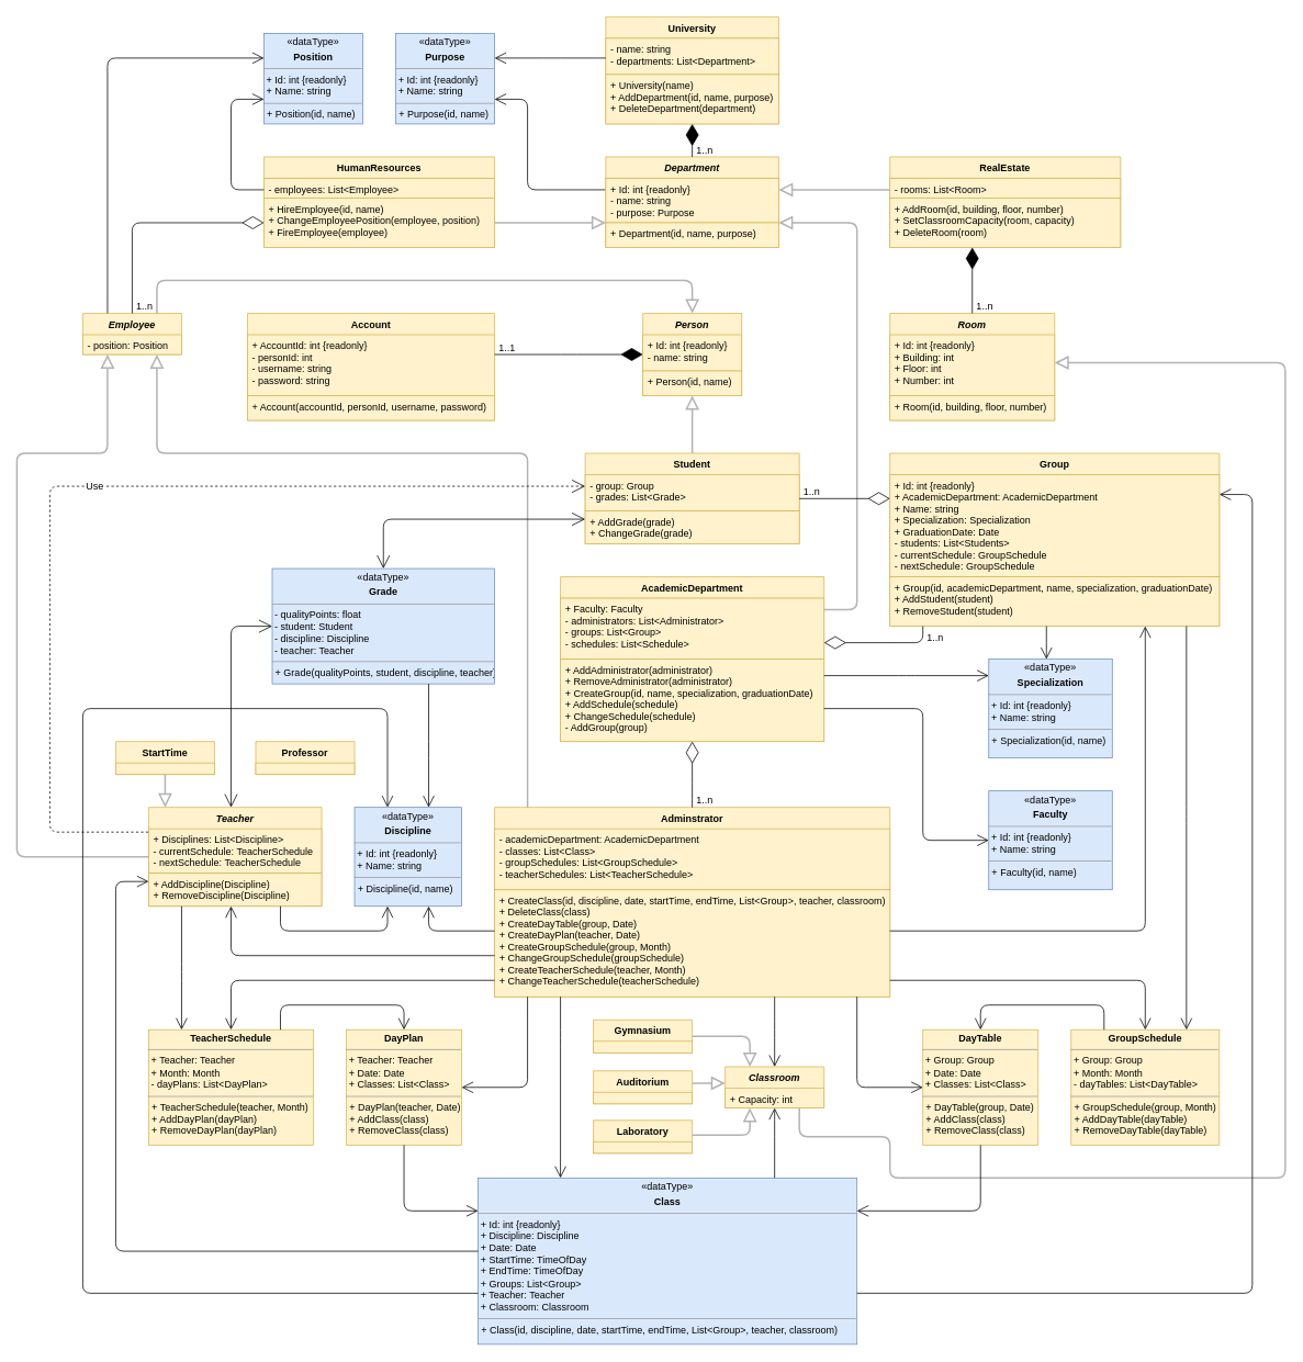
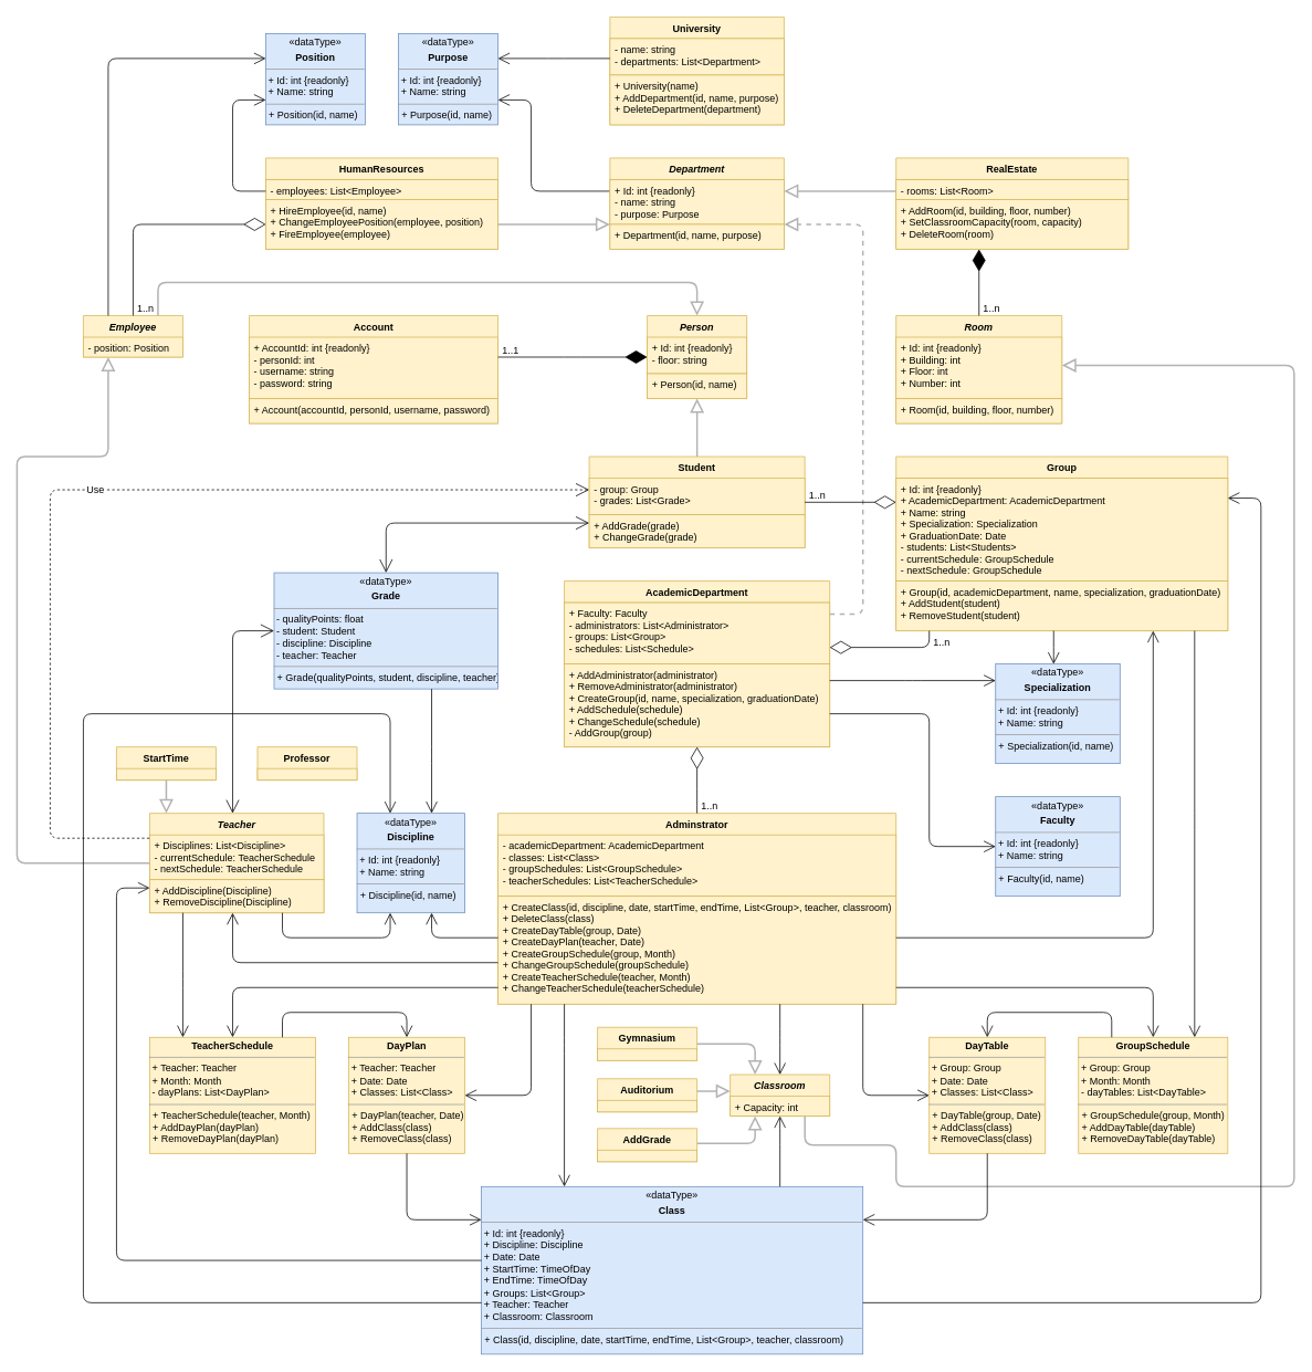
- <mxCell id="48" value="" style="endArrow=diamondThin;endFill=1;html=1;edgeStyle=orthogonalEdgeStyle;align=left;verticalAlign=top;rounded=1;labelBackgroundColor=#E6E6E6;fontColor=default;jumpSize=8;startSize=0;endSize=24;targetPerimeterSpacing=0;strokeWidth=1;fillColor=#e1d5e7;strokeColor=#000000;" parent="1" source="45" target="38" edge="1"><mxGeometry x="-1" relative="1" as="geometry"><mxPoint x="870" y="-80" as="sourcePoint" /><mxPoint x="870" y="-170" as="targetPoint" /><Array as="points"><mxPoint x="840" y="110" /><mxPoint x="840" y="110" /></Array></mxGeometry></mxCell>
- <mxCell id="49" value="&lt;font style=&quot;font-size: 12px&quot;&gt;&amp;nbsp;1..n&amp;nbsp; &lt;br&gt;&lt;/font&gt;" style="edgeLabel;resizable=0;html=1;align=left;verticalAlign=bottom;fontColor=default;labelBackgroundColor=none;fontSize=12;" parent="48" connectable="0" vertex="1"><mxGeometry x="-1" relative="1" as="geometry" /></mxCell>
- <mxCell id="68" value="+ Id: int {readonly}&#10;- name: string" style="text;align=left;verticalAlign=top;spacingLeft=4;spacingRight=4;overflow=hidden;rotatable=0;points=[[0,0.5],[1,0.5]];portConstraint=eastwest;fillColor=#fff2cc;strokeColor=#d6b656;rounded=0;" parent="67" vertex="1"><mxGeometry y="26" width="120" height="44" as="geometry" /></mxCell>
+ <mxCell id="68" value="+ Id: int {readonly}&#10;- floor: string" style="text;align=left;verticalAlign=top;spacingLeft=4;spacingRight=4;overflow=hidden;rotatable=0;points=[[0,0.5],[1,0.5]];portConstraint=eastwest;fillColor=#fff2cc;strokeColor=#d6b656;rounded=0;" parent="67" vertex="1"><mxGeometry y="26" width="120" height="44" as="geometry" /></mxCell>
- <mxCell id="60" value="" style="endArrow=block;endFill=0;endSize=12;html=1;edgeStyle=orthogonalEdgeStyle;strokeWidth=2;strokeColor=#B3B3B3;" parent="1" source="56" target="45" edge="1"><mxGeometry width="160" relative="1" as="geometry"><mxPoint x="840" y="300" as="sourcePoint" /><mxPoint x="840" y="220" as="targetPoint" /><Array as="points"><mxPoint x="1040" y="740" /><mxPoint x="1040" y="270" /></Array></mxGeometry></mxCell>
+ <mxCell id="60" value="" style="endArrow=block;endFill=0;endSize=12;html=1;edgeStyle=orthogonalEdgeStyle;strokeWidth=2;strokeColor=#B3B3B3;dashed=1;" parent="1" source="56" target="45" edge="1"><mxGeometry width="160" relative="1" as="geometry"><mxPoint x="840" y="300" as="sourcePoint" /><mxPoint x="840" y="220" as="targetPoint" /><Array as="points"><mxPoint x="1040" y="740" /><mxPoint x="1040" y="270" /></Array></mxGeometry></mxCell>
- <mxCell id="78" value="" style="endArrow=block;endFill=0;endSize=12;html=1;edgeStyle=orthogonalEdgeStyle;strokeWidth=2;strokeColor=#B3B3B3;" parent="1" source="75" target="23" edge="1"><mxGeometry width="160" relative="1" as="geometry"><mxPoint x="790" y="1030" as="sourcePoint" /><mxPoint x="900" y="900" as="targetPoint" /><Array as="points"><mxPoint x="640" y="550" /><mxPoint x="190" y="550" /></Array></mxGeometry></mxCell>
- <mxCell id="14" value="Laboratory" style="swimlane;fontStyle=1;align=center;verticalAlign=top;childLayout=stackLayout;horizontal=1;startSize=26;horizontalStack=0;resizeParent=1;resizeParentMax=0;resizeLast=0;collapsible=1;marginBottom=0;fillColor=#fff2cc;strokeColor=#d6b656;swimlaneLine=0;rounded=0;" parent="1" vertex="1"><mxGeometry x="720" y="1360" width="120" height="40" as="geometry"><mxRectangle x="340" y="230" width="80" height="26" as="alternateBounds" /></mxGeometry></mxCell>
+ <mxCell id="14" value="AddGrade" style="swimlane;fontStyle=1;align=center;verticalAlign=top;childLayout=stackLayout;horizontal=1;startSize=26;horizontalStack=0;resizeParent=1;resizeParentMax=0;resizeLast=0;collapsible=1;marginBottom=0;fillColor=#fff2cc;strokeColor=#d6b656;swimlaneLine=0;rounded=0;" parent="1" vertex="1"><mxGeometry x="720" y="1360" width="120" height="40" as="geometry"><mxRectangle x="340" y="230" width="80" height="26" as="alternateBounds" /></mxGeometry></mxCell>
